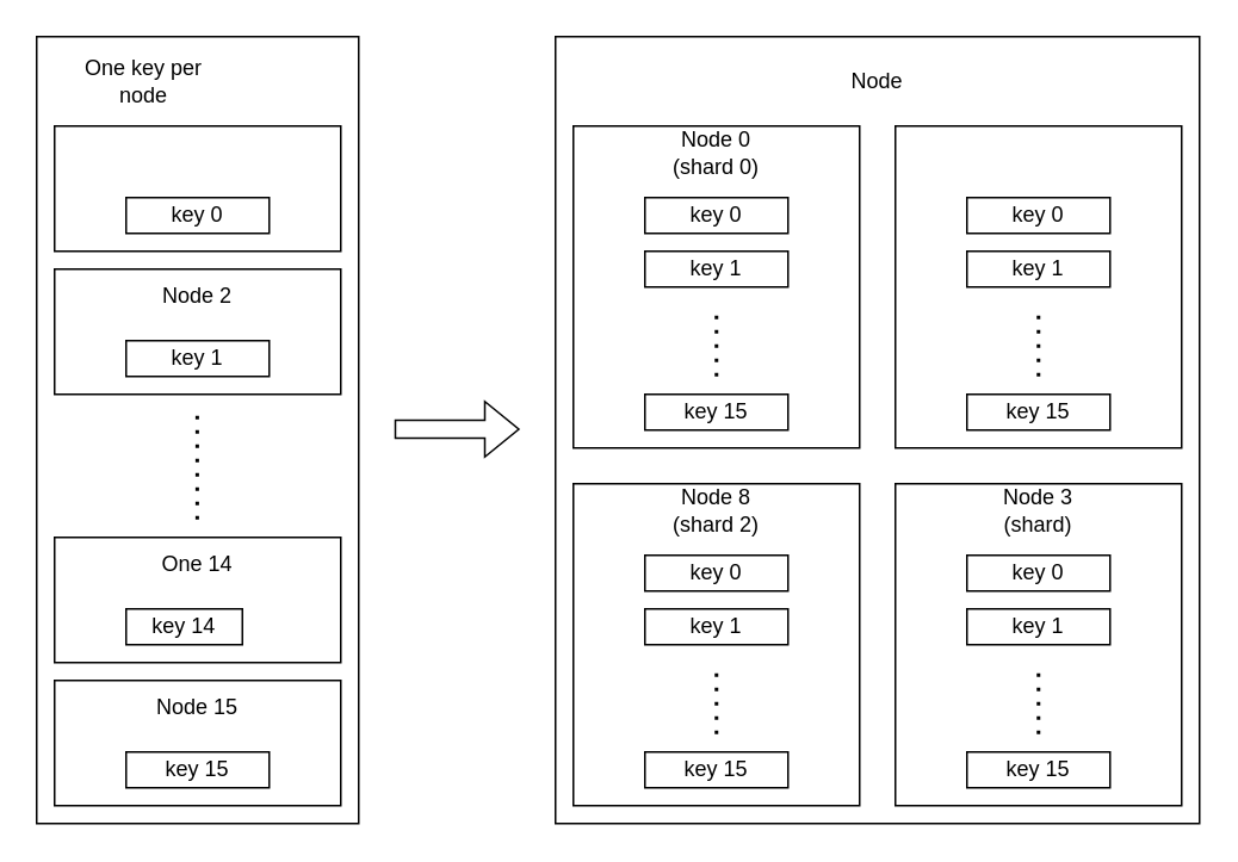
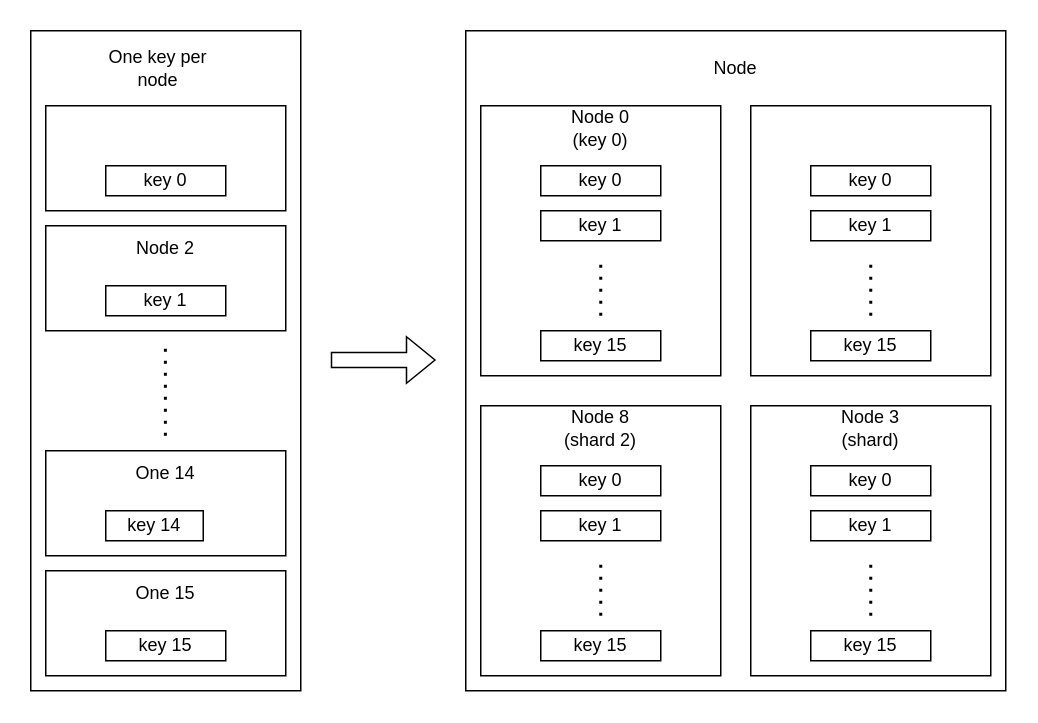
- <mxCell id="40" value="One key per node" style="text;html=1;strokeColor=none;fillColor=none;align=center;verticalAlign=middle;whiteSpace=wrap;rounded=0;" vertex="1" parent="1"><mxGeometry x="35" y="30" width="90" height="30" as="geometry" /></mxCell>
+ <mxCell id="40" value="One key per node" style="text;html=1;strokeColor=none;fillColor=none;align=center;verticalAlign=middle;whiteSpace=wrap;rounded=0;" vertex="1" parent="1"><mxGeometry x="60" y="30" width="90" height="30" as="geometry" /></mxCell>
- <mxCell id="19" value="Node 0 (shard 0)" style="text;html=1;strokeColor=none;fillColor=none;align=center;verticalAlign=middle;whiteSpace=wrap;rounded=0;" vertex="1" parent="1"><mxGeometry x="370" y="70" width="60" height="30" as="geometry" /></mxCell>
+ <mxCell id="19" value="Node 0 (key 0)" style="text;html=1;strokeColor=none;fillColor=none;align=center;verticalAlign=middle;whiteSpace=wrap;rounded=0;" vertex="1" parent="1"><mxGeometry x="370" y="70" width="60" height="30" as="geometry" /></mxCell>
- <mxCell id="12" value="Node 15" style="text;html=1;strokeColor=none;fillColor=none;align=center;verticalAlign=middle;whiteSpace=wrap;rounded=0;" vertex="1" parent="1"><mxGeometry x="80" y="380" width="60" height="30" as="geometry" /></mxCell>
+ <mxCell id="12" value="One 15" style="text;html=1;strokeColor=none;fillColor=none;align=center;verticalAlign=middle;whiteSpace=wrap;rounded=0;" vertex="1" parent="1"><mxGeometry x="80" y="380" width="60" height="30" as="geometry" /></mxCell>
